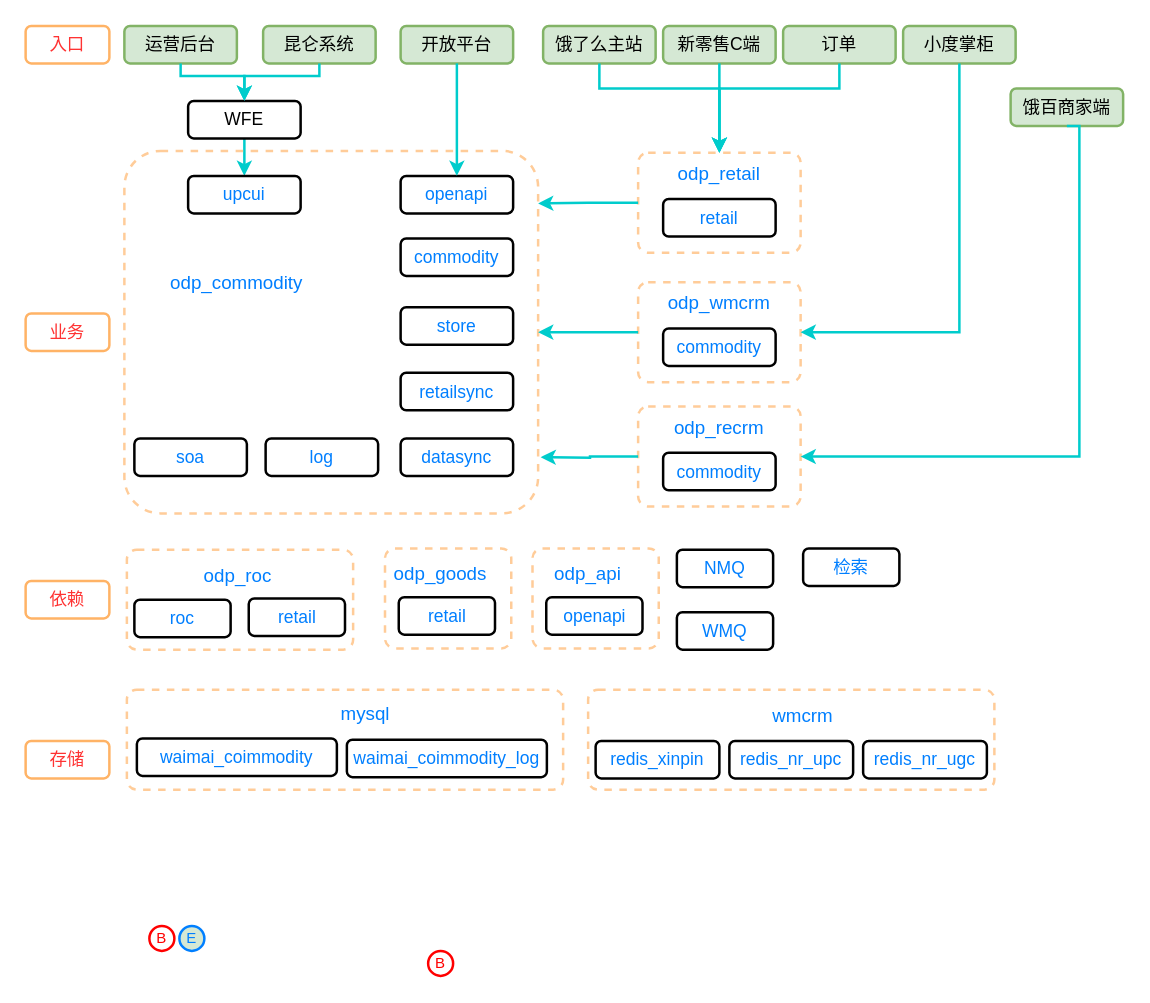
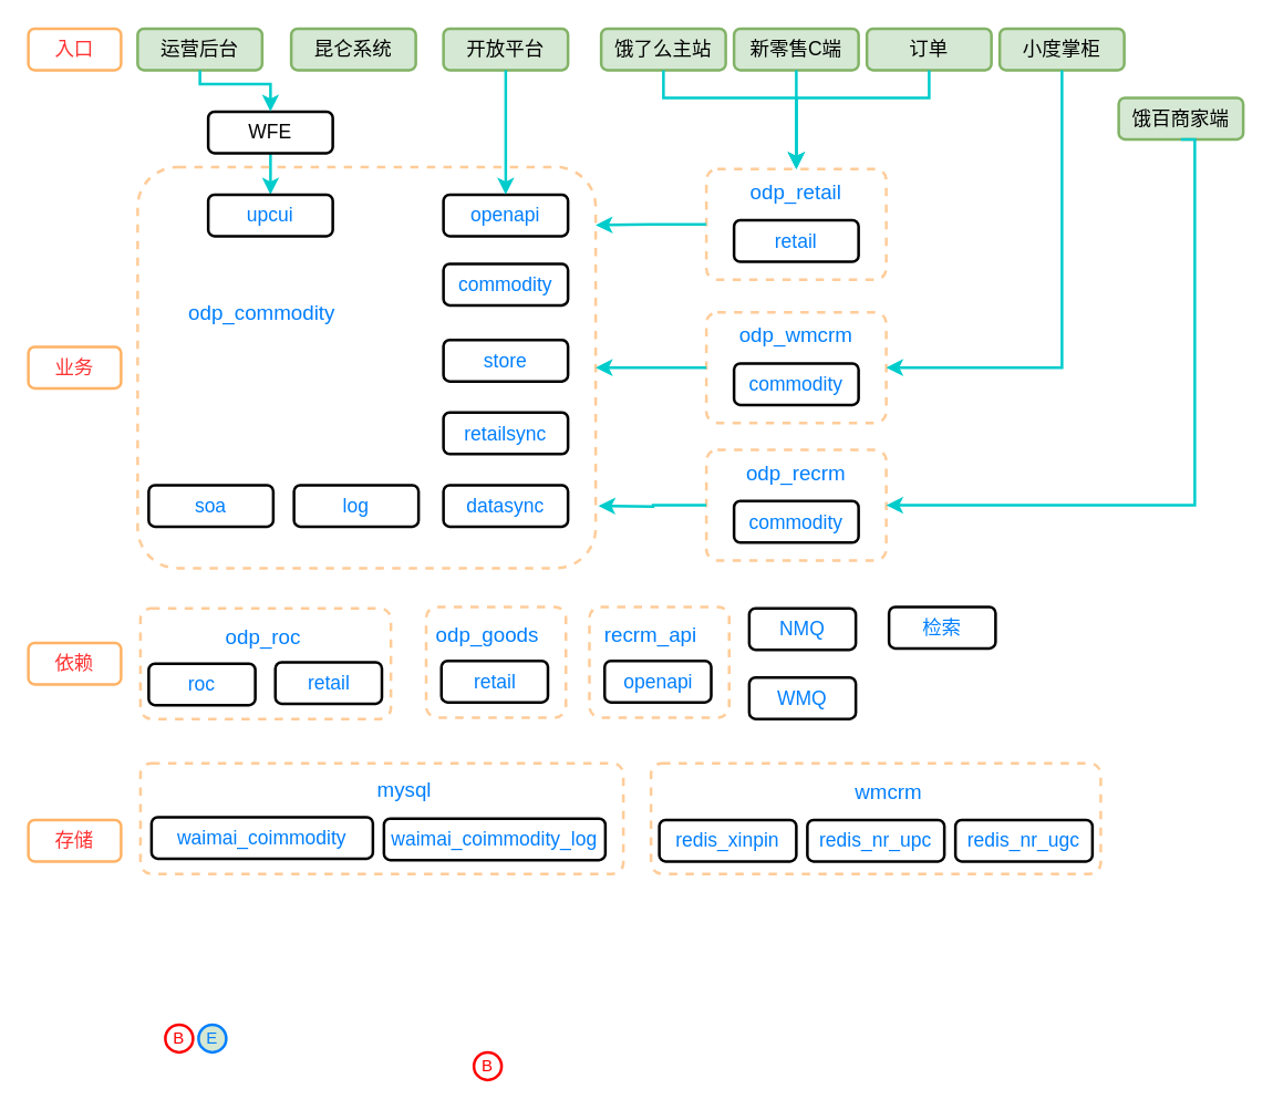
- <mxCell id="62" value="" style="edgeStyle=orthogonalEdgeStyle;rounded=0;orthogonalLoop=1;jettySize=auto;html=1;exitX=0.5;exitY=1;exitDx=0;exitDy=0;entryX=0.5;entryY=0;entryDx=0;entryDy=0;strokeColor=#00CCCC;fillColor=#1ba1e2;strokeWidth=2;" parent="1" source="5" target="4" edge="1"><mxGeometry relative="1" as="geometry"><mxPoint x="154" y="60" as="sourcePoint" /><mxPoint x="205" y="90" as="targetPoint" /><Array as="points"><mxPoint x="255" y="60" /><mxPoint x="195" y="60" /></Array></mxGeometry></mxCell>
- <mxCell id="43" value="&lt;font style=&quot;font-size: 15px&quot; color=&quot;#007fff&quot;&gt;odp_api&lt;/font&gt;" style="text;html=1;strokeColor=none;fillColor=none;align=center;verticalAlign=middle;whiteSpace=wrap;rounded=0;dashed=1;" parent="1" vertex="1"><mxGeometry x="425" y="448" width="90" height="20" as="geometry" /></mxCell>
+ <mxCell id="43" value="&lt;font style=&quot;font-size: 15px&quot; color=&quot;#007fff&quot;&gt;recrm_api&lt;/font&gt;" style="text;html=1;strokeColor=none;fillColor=none;align=center;verticalAlign=middle;whiteSpace=wrap;rounded=0;dashed=1;" parent="1" vertex="1"><mxGeometry x="425" y="448" width="90" height="20" as="geometry" /></mxCell>
